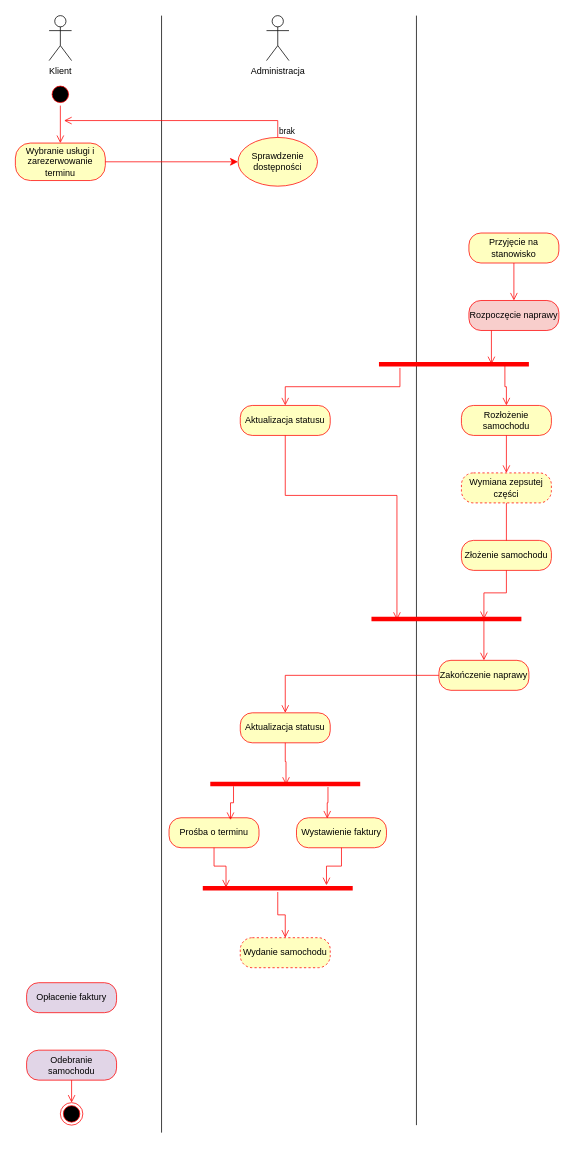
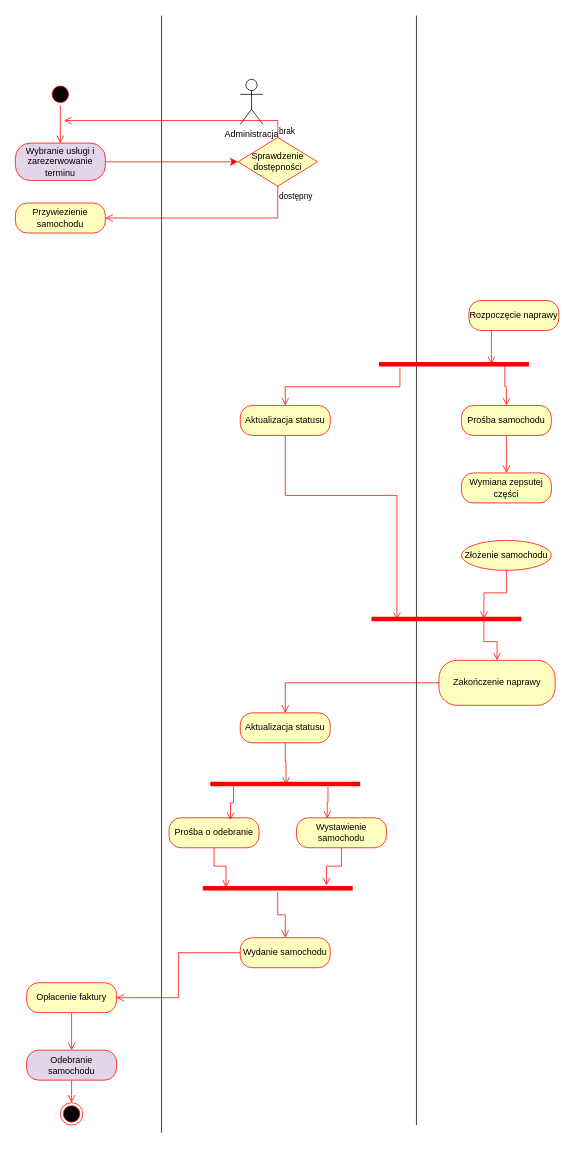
- <mxCell id="2" value="Klient" style="shape=umlActor;verticalLabelPosition=bottom;verticalAlign=top;html=1;outlineConnect=0;" vertex="1" parent="1"><mxGeometry x="65" y="20" width="30" height="60" as="geometry" /></mxCell>
- <mxCell id="3" value="Administracja" style="shape=umlActor;verticalLabelPosition=bottom;verticalAlign=top;html=1;outlineConnect=0;" vertex="1" parent="1"><mxGeometry x="355" y="20" width="30" height="60" as="geometry" /></mxCell>
+ <mxCell id="3" value="Administracja" style="shape=umlActor;verticalLabelPosition=bottom;verticalAlign=top;html=1;outlineConnect=0;" vertex="1" parent="1"><mxGeometry x="320" y="105" width="30" height="60" as="geometry" /></mxCell>
- <mxCell id="8" value="Wybranie usługi i zarezerwowanie terminu" style="rounded=1;whiteSpace=wrap;html=1;arcSize=40;fontColor=#000000;fillColor=#ffffc0;strokeColor=#ff0000;" vertex="1" parent="1"><mxGeometry x="20" y="190" width="120" height="50" as="geometry" /></mxCell>
+ <mxCell id="8" value="Wybranie usługi i zarezerwowanie terminu" style="rounded=1;whiteSpace=wrap;html=1;arcSize=40;fontColor=#000000;fillColor=#e1d5e7;strokeColor=#ff0000;" vertex="1" parent="1"><mxGeometry x="20" y="190" width="120" height="50" as="geometry" /></mxCell>
- <mxCell id="13" value="Sprawdzenie dostępności" style="ellipse;whiteSpace=wrap;html=1;fontColor=#000000;fillColor=#ffffc0;strokeColor=#ff0000;" vertex="1" parent="1"><mxGeometry x="317" y="182.5" width="106" height="65" as="geometry" /></mxCell>
+ <mxCell id="13" value="Sprawdzenie dostępności" style="rhombus;whiteSpace=wrap;html=1;fontColor=#000000;fillColor=#ffffc0;strokeColor=#ff0000;" vertex="1" parent="1"><mxGeometry x="317" y="182.5" width="106" height="65" as="geometry" /></mxCell>
+ <mxCell id="10" value="Przywiezienie samochodu" style="rounded=1;whiteSpace=wrap;html=1;arcSize=40;fontColor=#000000;fillColor=#ffffc0;strokeColor=#ff0000;" vertex="1" parent="1"><mxGeometry x="20" y="270" width="120" height="40" as="geometry" /></mxCell>
+ <mxCell id="15" value="dostępny" style="edgeStyle=orthogonalEdgeStyle;html=1;align=left;verticalAlign=top;endArrow=open;endSize=8;strokeColor=#ff0000;rounded=0;entryX=1;entryY=0.5;entryDx=0;entryDy=0;" edge="1" parent="1" source="13" target="10"><mxGeometry x="-1" relative="1" as="geometry"><mxPoint x="359" y="300" as="targetPoint" /><Array as="points"><mxPoint x="370" y="290" /></Array></mxGeometry></mxCell>
- <mxCell id="11" value="Przyjęcie na stanowisko" style="rounded=1;whiteSpace=wrap;html=1;arcSize=40;fontColor=#000000;fillColor=#ffffc0;strokeColor=#ff0000;" vertex="1" parent="1"><mxGeometry x="625" y="310" width="120" height="40" as="geometry" /></mxCell>
- <mxCell id="12" value="" style="edgeStyle=orthogonalEdgeStyle;html=1;verticalAlign=bottom;endArrow=open;endSize=8;strokeColor=#ff0000;rounded=0;entryX=0.5;entryY=0;entryDx=0;entryDy=0;" edge="1" parent="1" source="11" target="16"><mxGeometry relative="1" as="geometry"><mxPoint x="685" y="410" as="targetPoint" /></mxGeometry></mxCell>
- <mxCell id="16" value="Rozpoczęcie naprawy" style="rounded=1;whiteSpace=wrap;html=1;arcSize=40;fontColor=#000000;fillColor=#f8cecc;strokeColor=#ff0000;" vertex="1" parent="1"><mxGeometry x="625" y="400" width="120" height="40" as="geometry" /></mxCell>
+ <mxCell id="16" value="Rozpoczęcie naprawy" style="rounded=1;whiteSpace=wrap;html=1;arcSize=40;fontColor=#000000;fillColor=#ffffc0;strokeColor=#ff0000;" vertex="1" parent="1"><mxGeometry x="625" y="400" width="120" height="40" as="geometry" /></mxCell>
- <mxCell id="23" value="Rozłożenie samochodu" style="rounded=1;whiteSpace=wrap;html=1;arcSize=40;fontColor=#000000;fillColor=#ffffc0;strokeColor=#ff0000;" vertex="1" parent="1"><mxGeometry x="615" y="540" width="120" height="40" as="geometry" /></mxCell>
+ <mxCell id="23" value="Prośba samochodu" style="rounded=1;whiteSpace=wrap;html=1;arcSize=40;fontColor=#000000;fillColor=#ffffc0;strokeColor=#ff0000;" vertex="1" parent="1"><mxGeometry x="615" y="540" width="120" height="40" as="geometry" /></mxCell>
- <mxCell id="25" value="Wymiana zepsutej części" style="rounded=1;whiteSpace=wrap;html=1;arcSize=40;fontColor=#000000;fillColor=#ffffc0;strokeColor=#ff0000;dashed=1;" vertex="1" parent="1"><mxGeometry x="615" y="630" width="120" height="40" as="geometry" /></mxCell>
+ <mxCell id="25" value="Wymiana zepsutej części" style="rounded=1;whiteSpace=wrap;html=1;arcSize=40;fontColor=#000000;fillColor=#ffffc0;strokeColor=#ff0000;" vertex="1" parent="1"><mxGeometry x="615" y="630" width="120" height="40" as="geometry" /></mxCell>
- <mxCell id="26" value="" style="edgeStyle=orthogonalEdgeStyle;html=1;verticalAlign=bottom;endArrow=open;endSize=8;strokeColor=#ff0000;rounded=0;entryX=0.5;entryY=0;entryDx=0;entryDy=0;" edge="1" parent="1" source="25" target="27"><mxGeometry relative="1" as="geometry"><mxPoint x="675" y="750" as="targetPoint" /><Array as="points"><mxPoint x="675" y="735" /><mxPoint x="676" y="735" /></Array></mxGeometry></mxCell>
- <mxCell id="27" value="Złożenie samochodu" style="rounded=1;whiteSpace=wrap;html=1;arcSize=40;fontColor=#000000;fillColor=#ffffc0;strokeColor=#ff0000;" vertex="1" parent="1"><mxGeometry x="615" y="720" width="120" height="40" as="geometry" /></mxCell>
+ <mxCell id="27" value="Złożenie samochodu" style="ellipse;whiteSpace=wrap;html=1;arcSize=40;fontColor=#000000;fillColor=#ffffc0;strokeColor=#ff0000;" vertex="1" parent="1"><mxGeometry x="615" y="720" width="120" height="40" as="geometry" /></mxCell>
- <mxCell id="31" value="Zakończenie naprawy" style="rounded=1;whiteSpace=wrap;html=1;arcSize=40;fontColor=#000000;fillColor=#ffffc0;strokeColor=#ff0000;" vertex="1" parent="1"><mxGeometry x="585" y="880" width="120" height="40" as="geometry" /></mxCell>
+ <mxCell id="31" value="Zakończenie naprawy" style="rounded=1;whiteSpace=wrap;html=1;arcSize=40;fontColor=#000000;fillColor=#ffffc0;strokeColor=#ff0000;" vertex="1" parent="1"><mxGeometry x="585" y="880" width="155" height="60" as="geometry" /></mxCell>
- <mxCell id="34" value="Prośba o terminu" style="rounded=1;whiteSpace=wrap;html=1;arcSize=40;fontColor=#000000;fillColor=#ffffc0;strokeColor=#ff0000;" vertex="1" parent="1"><mxGeometry x="225" y="1090" width="120" height="40" as="geometry" /></mxCell>
+ <mxCell id="34" value="Prośba o odebranie" style="rounded=1;whiteSpace=wrap;html=1;arcSize=40;fontColor=#000000;fillColor=#ffffc0;strokeColor=#ff0000;" vertex="1" parent="1"><mxGeometry x="225" y="1090" width="120" height="40" as="geometry" /></mxCell>
- <mxCell id="39" value="Wystawienie faktury" style="rounded=1;whiteSpace=wrap;html=1;arcSize=40;fontColor=#000000;fillColor=#ffffc0;strokeColor=#ff0000;" vertex="1" parent="1"><mxGeometry x="395" y="1090" width="120" height="40" as="geometry" /></mxCell>
+ <mxCell id="39" value="Wystawienie samochodu" style="rounded=1;whiteSpace=wrap;html=1;arcSize=40;fontColor=#000000;fillColor=#ffffc0;strokeColor=#ff0000;" vertex="1" parent="1"><mxGeometry x="395" y="1090" width="120" height="40" as="geometry" /></mxCell>
- <mxCell id="45" value="Wydanie samochodu" style="rounded=1;whiteSpace=wrap;html=1;arcSize=40;fontColor=#000000;fillColor=#ffffc0;strokeColor=#ff0000;dashed=1;" vertex="1" parent="1"><mxGeometry x="320" y="1250" width="120" height="40" as="geometry" /></mxCell>
+ <mxCell id="45" value="Wydanie samochodu" style="rounded=1;whiteSpace=wrap;html=1;arcSize=40;fontColor=#000000;fillColor=#ffffc0;strokeColor=#ff0000;" vertex="1" parent="1"><mxGeometry x="320" y="1250" width="120" height="40" as="geometry" /></mxCell>
+ <mxCell id="46" value="" style="edgeStyle=orthogonalEdgeStyle;html=1;verticalAlign=bottom;endArrow=open;endSize=8;strokeColor=#ff0000;rounded=0;entryX=1;entryY=0.5;entryDx=0;entryDy=0;" edge="1" parent="1" source="45" target="35"><mxGeometry relative="1" as="geometry"><mxPoint x="380" y="1540" as="targetPoint" /></mxGeometry></mxCell>
- <mxCell id="35" value="Opłacenie faktury" style="rounded=1;whiteSpace=wrap;html=1;arcSize=40;fontColor=#000000;fillColor=#e1d5e7;strokeColor=#ff0000;" vertex="1" parent="1"><mxGeometry x="35" y="1310" width="120" height="40" as="geometry" /></mxCell>
+ <mxCell id="35" value="Opłacenie faktury" style="rounded=1;whiteSpace=wrap;html=1;arcSize=40;fontColor=#000000;fillColor=#ffffc0;strokeColor=#ff0000;" vertex="1" parent="1"><mxGeometry x="35" y="1310" width="120" height="40" as="geometry" /></mxCell>
+ <mxCell id="49" value="" style="edgeStyle=orthogonalEdgeStyle;html=1;verticalAlign=bottom;endArrow=open;endSize=8;strokeColor=#ff0000;rounded=0;exitX=0.5;exitY=1;exitDx=0;exitDy=0;entryX=0.5;entryY=0;entryDx=0;entryDy=0;" edge="1" parent="1" source="35" target="47"><mxGeometry relative="1" as="geometry"><mxPoint x="440" y="1210" as="targetPoint" /><mxPoint x="440" y="1150" as="sourcePoint" /></mxGeometry></mxCell>
